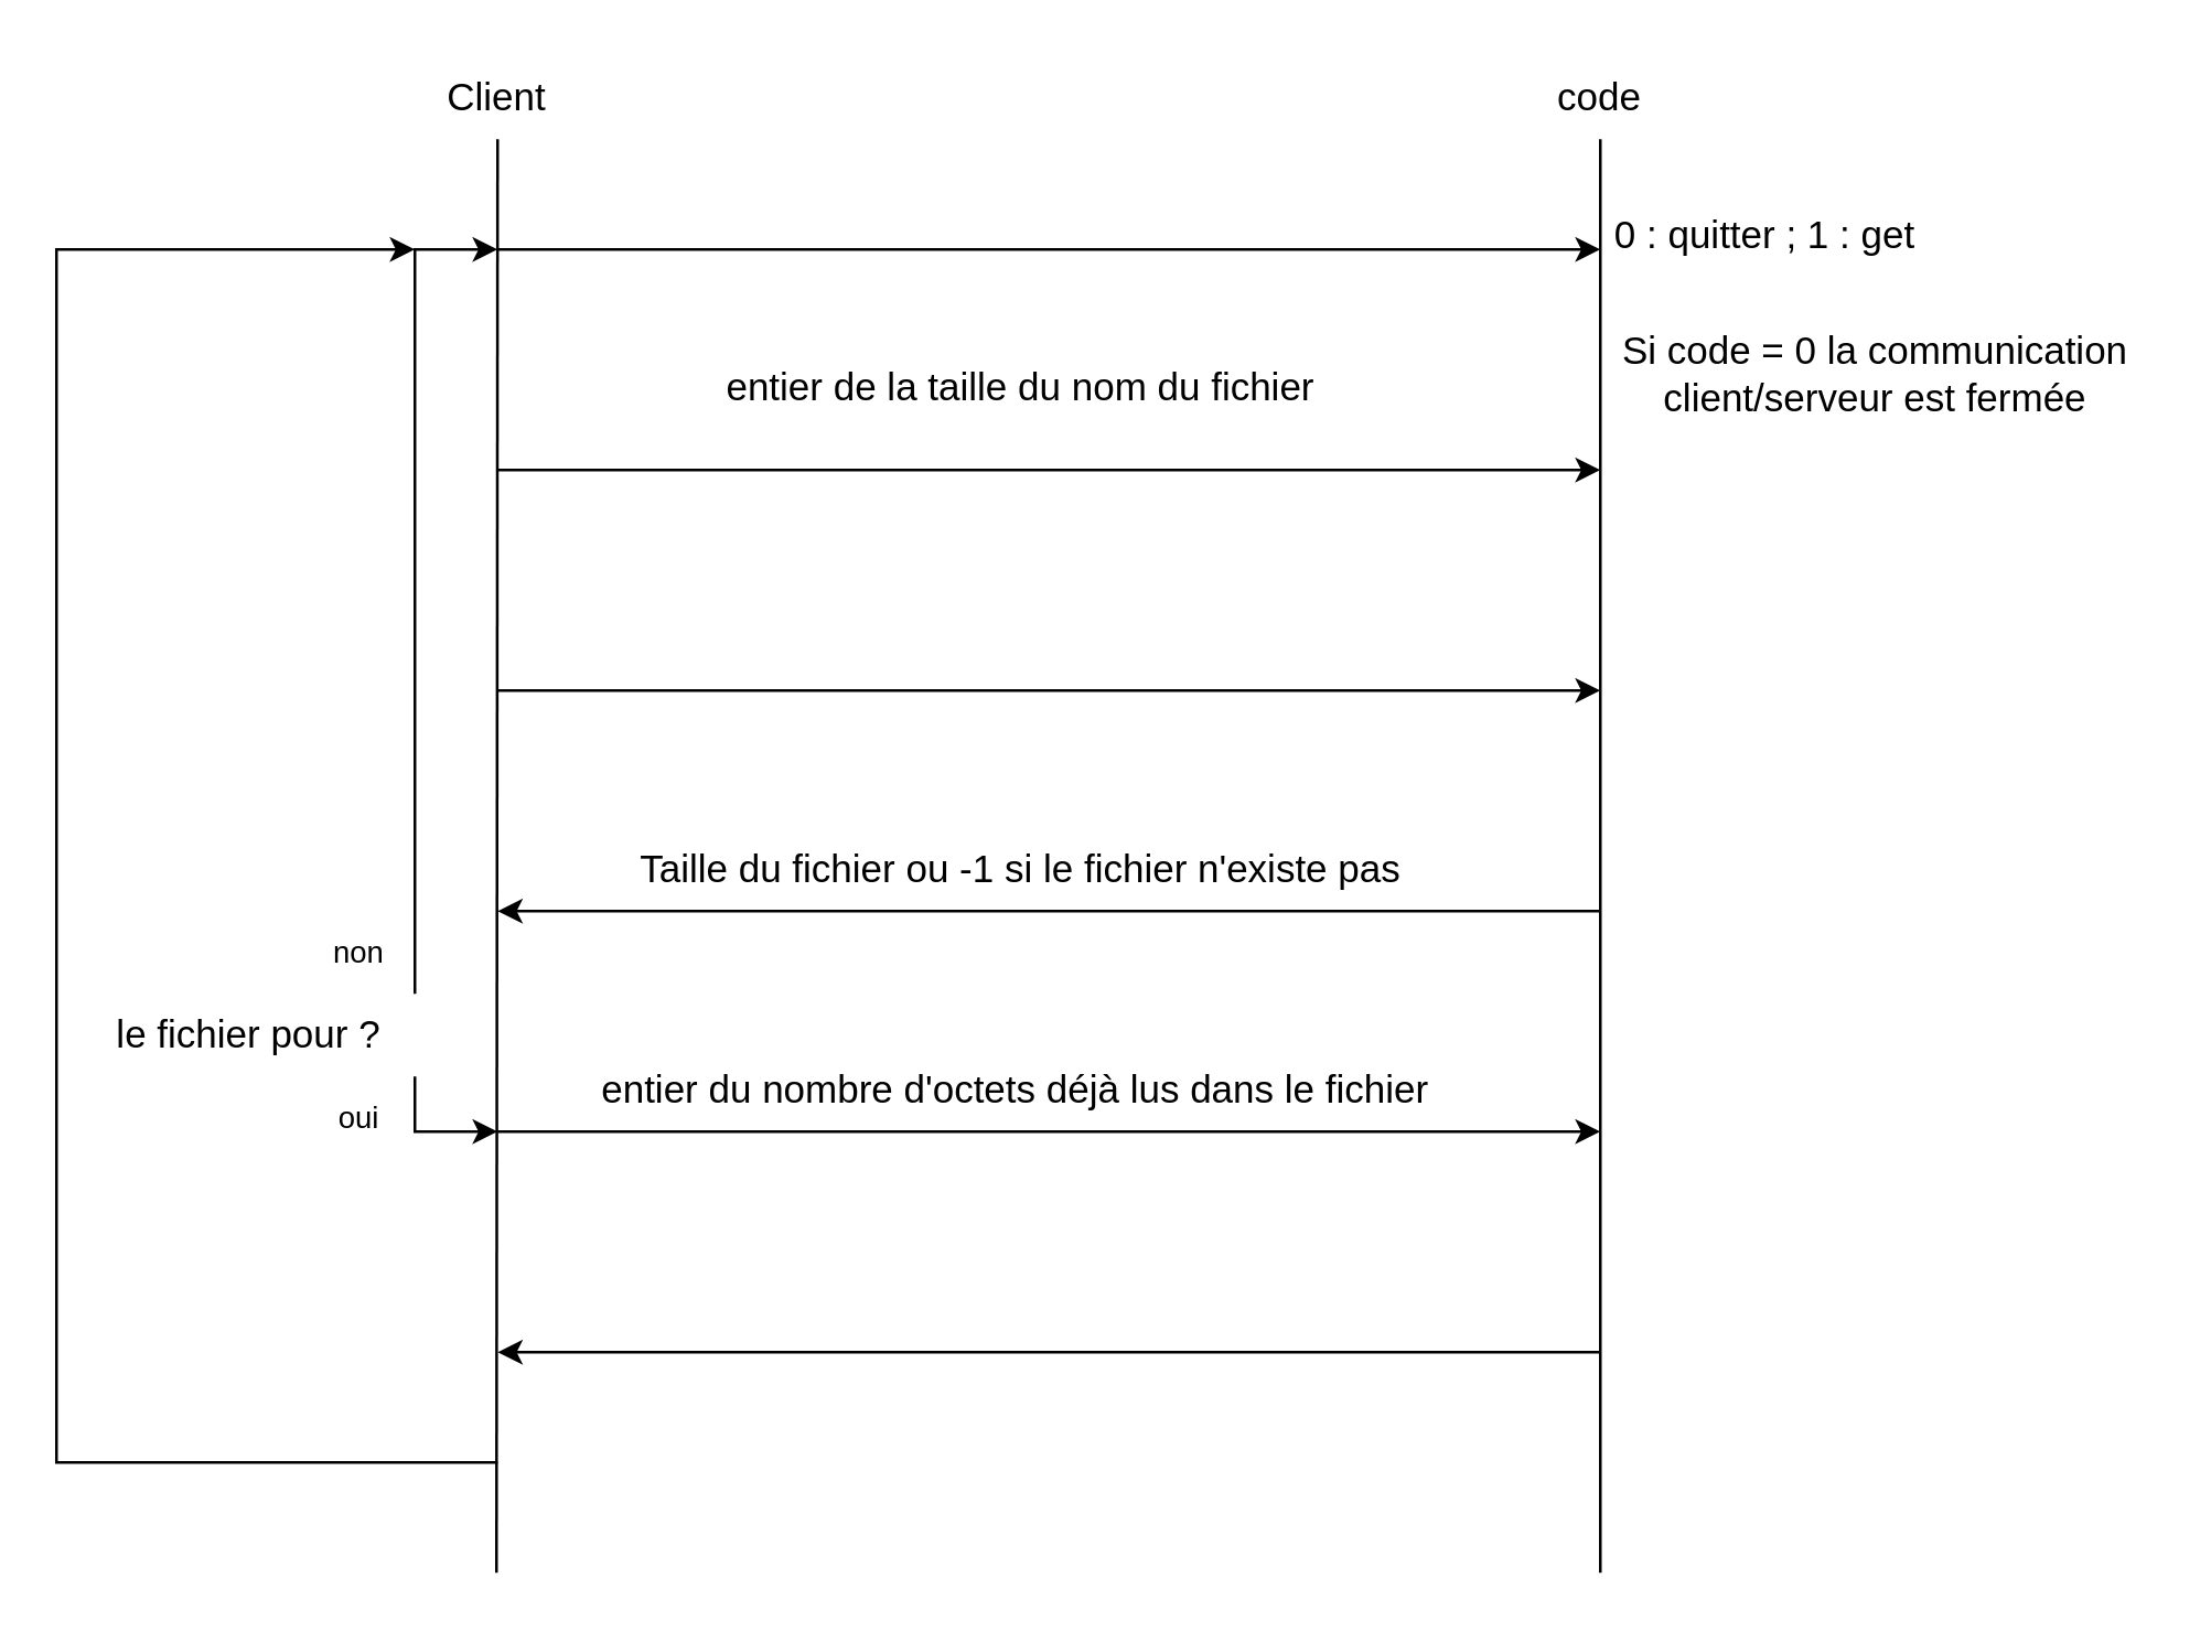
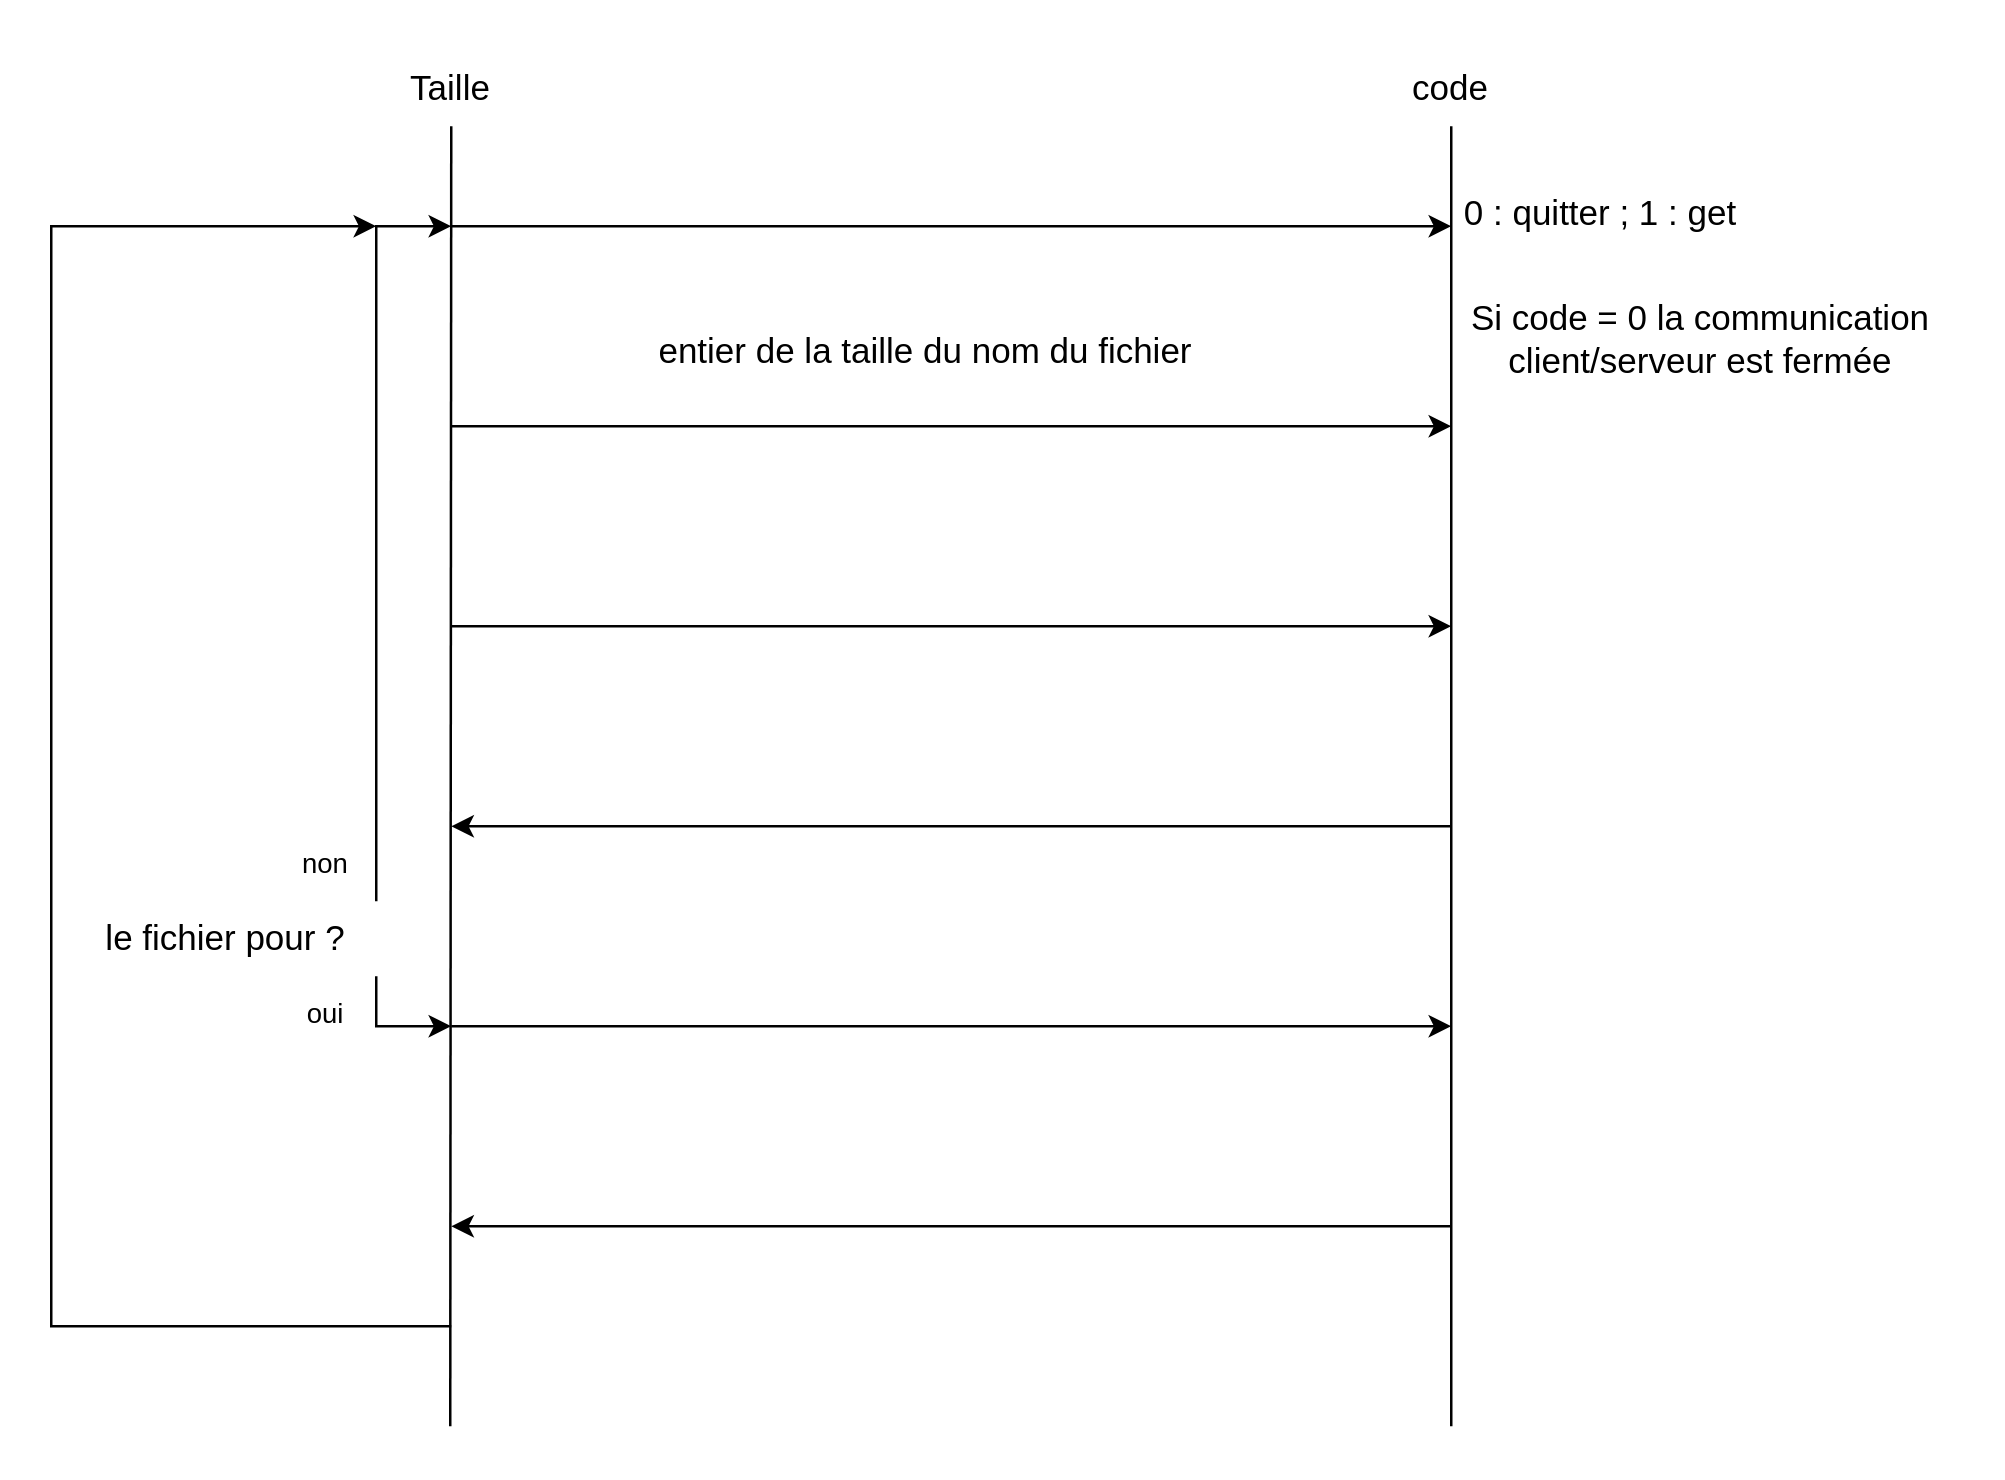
- <mxCell id="4" value="&lt;font style=&quot;font-size: 14px&quot;&gt;Client&lt;/font&gt;" style="text;html=1;strokeColor=none;fillColor=none;align=center;verticalAlign=middle;whiteSpace=wrap;rounded=0;" vertex="1" parent="1"><mxGeometry x="150" y="20" width="60" height="30" as="geometry" /></mxCell>
+ <mxCell id="4" value="&lt;font style=&quot;font-size: 14px&quot;&gt;Taille&lt;/font&gt;" style="text;html=1;strokeColor=none;fillColor=none;align=center;verticalAlign=middle;whiteSpace=wrap;rounded=0;" vertex="1" parent="1"><mxGeometry x="150" y="20" width="60" height="30" as="geometry" /></mxCell>
- <mxCell id="12" value="Taille du fichier ou -1 si le fichier n'existe pas" style="text;html=1;strokeColor=none;fillColor=none;align=center;verticalAlign=middle;whiteSpace=wrap;rounded=0;fontSize=14;" vertex="1" parent="1"><mxGeometry x="220" y="300" width="300" height="30" as="geometry" /></mxCell>
- <mxCell id="20" value="entier du nombre d'octets déjà lus dans le fichier&amp;nbsp;" style="text;html=1;strokeColor=none;fillColor=none;align=center;verticalAlign=middle;whiteSpace=wrap;rounded=0;fontSize=14;" vertex="1" parent="1"><mxGeometry x="210" y="380" width="320" height="30" as="geometry" /></mxCell>
